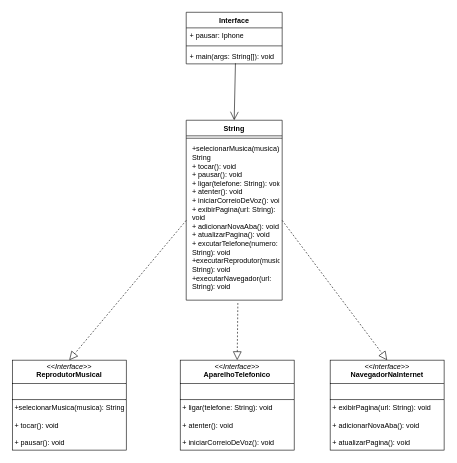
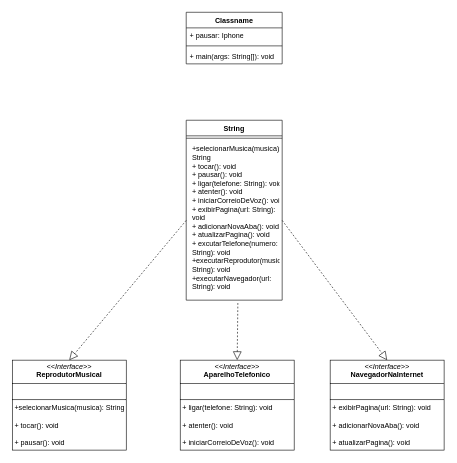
- <mxCell id="11" value="Interface" style="swimlane;fontStyle=1;align=center;verticalAlign=top;childLayout=stackLayout;horizontal=1;startSize=26;horizontalStack=0;resizeParent=1;resizeParentMax=0;resizeLast=0;collapsible=1;marginBottom=0;whiteSpace=wrap;html=1;" vertex="1" parent="1"><mxGeometry x="310" y="20" width="160" height="86" as="geometry" /></mxCell>
+ <mxCell id="11" value="Classname" style="swimlane;fontStyle=1;align=center;verticalAlign=top;childLayout=stackLayout;horizontal=1;startSize=26;horizontalStack=0;resizeParent=1;resizeParentMax=0;resizeLast=0;collapsible=1;marginBottom=0;whiteSpace=wrap;html=1;" vertex="1" parent="1"><mxGeometry x="310" y="20" width="160" height="86" as="geometry" /></mxCell>
- <mxCell id="15" value="" style="endArrow=open;endFill=1;endSize=12;html=1;rounded=0;exitX=0.513;exitY=0.962;exitDx=0;exitDy=0;exitPerimeter=0;entryX=0.5;entryY=0;entryDx=0;entryDy=0;" edge="1" parent="1" source="14" target="5"><mxGeometry width="160" relative="1" as="geometry"><mxPoint x="320" y="130" as="sourcePoint" /><mxPoint x="480" y="130" as="targetPoint" /></mxGeometry></mxCell>
